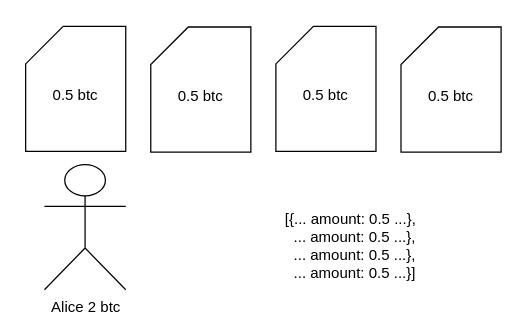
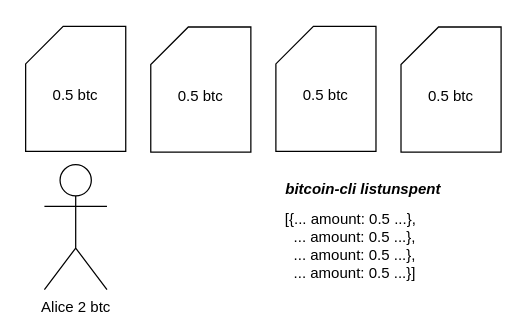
+ <mxCell id="12" value="&lt;i&gt;&lt;b&gt;bitcoin-cli listunspent&lt;/b&gt;&lt;/i&gt;" style="text;html=1;strokeColor=none;fillColor=none;align=center;verticalAlign=middle;whiteSpace=wrap;rounded=0;" vertex="1" parent="1"><mxGeometry x="180" y="141" width="220" height="20" as="geometry" /></mxCell>
- <mxCell id="10" value="Alice 2 btc" style="shape=umlActor;verticalLabelPosition=bottom;labelBackgroundColor=#ffffff;verticalAlign=top;html=1;outlineConnect=0;" vertex="1" parent="1"><mxGeometry x="35" y="131" width="65" height="100" as="geometry" /></mxCell>
+ <mxCell id="10" value="Alice 2 btc" style="shape=umlActor;verticalLabelPosition=bottom;labelBackgroundColor=#ffffff;verticalAlign=top;html=1;outlineConnect=0;" vertex="1" parent="1"><mxGeometry x="35" y="131" width="50" height="100" as="geometry" /></mxCell>
